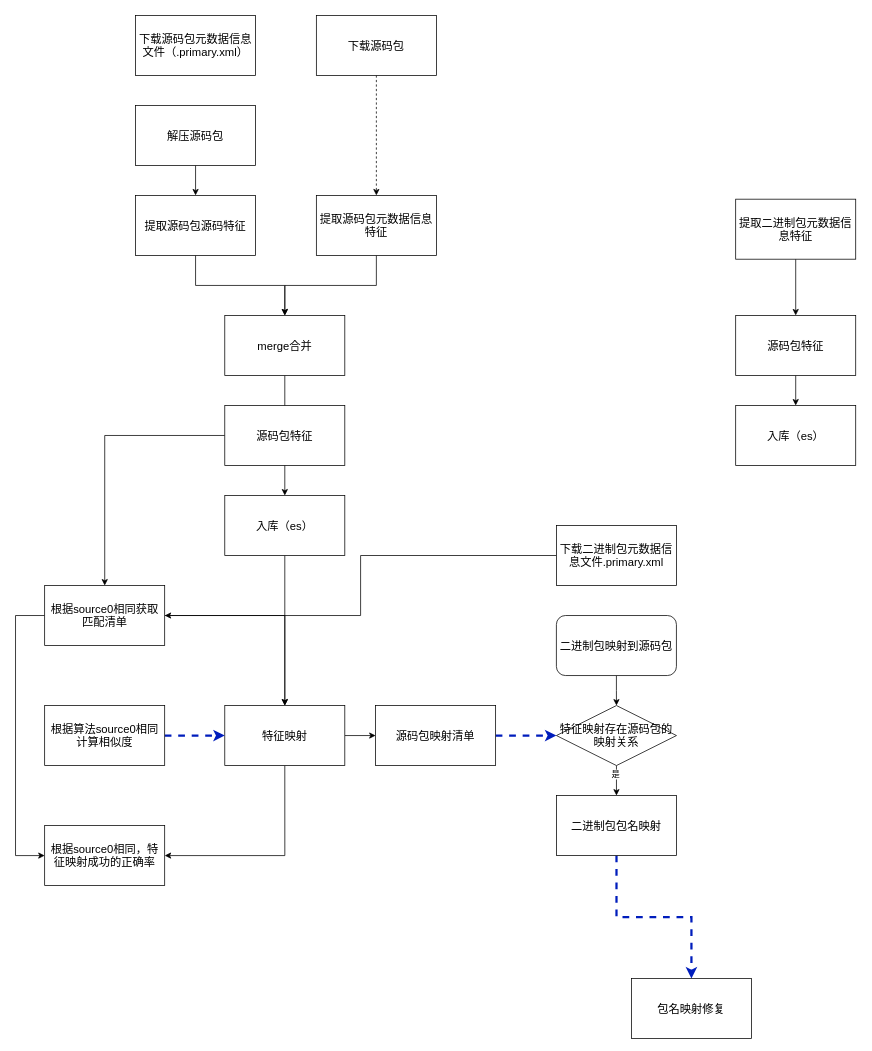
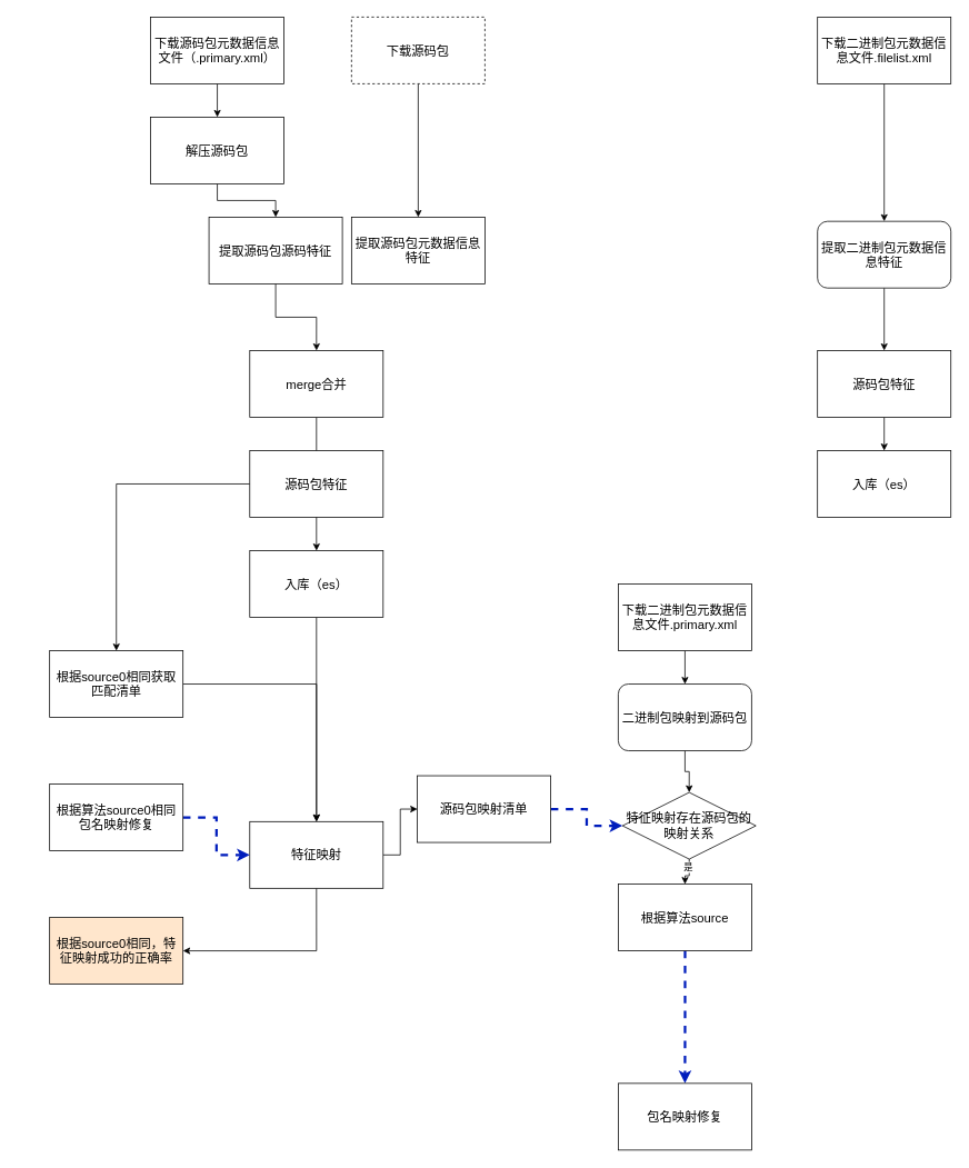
- <mxCell id="7" value="下载源码包" style="rounded=0;whiteSpace=wrap;html=1;fontSize=15;" parent="1" vertex="1"><mxGeometry x="421" y="20" width="160" height="80" as="geometry" /></mxCell>
+ <mxCell id="7" value="下载源码包" style="rounded=0;whiteSpace=wrap;html=1;fontSize=15;dashed=1;" parent="1" vertex="1"><mxGeometry x="421" y="20" width="160" height="80" as="geometry" /></mxCell>
+ <mxCell id="34" value="下载二进制包元数据信息文件.filelist.xml" style="rounded=0;whiteSpace=wrap;html=1;fontSize=15;" parent="1" vertex="1"><mxGeometry x="980" y="20" width="160" height="80" as="geometry" /></mxCell>
+ <mxCell id="2" style="edgeStyle=orthogonalEdgeStyle;rounded=0;orthogonalLoop=1;jettySize=auto;html=1;entryX=0.5;entryY=0;entryDx=0;entryDy=0;" parent="1" source="3" target="5" edge="1"><mxGeometry relative="1" as="geometry" /></mxCell>
- <mxCell id="6" style="edgeStyle=orthogonalEdgeStyle;rounded=0;orthogonalLoop=1;jettySize=auto;html=1;dashed=1;" parent="1" source="7" target="13" edge="1"><mxGeometry relative="1" as="geometry" /></mxCell>
+ <mxCell id="6" style="edgeStyle=orthogonalEdgeStyle;rounded=0;orthogonalLoop=1;jettySize=auto;html=1;" parent="1" source="7" target="13" edge="1"><mxGeometry relative="1" as="geometry" /></mxCell>
+ <mxCell id="33" style="edgeStyle=orthogonalEdgeStyle;rounded=0;orthogonalLoop=1;jettySize=auto;html=1;entryX=0.5;entryY=0;entryDx=0;entryDy=0;" parent="1" source="34" target="32" edge="1"><mxGeometry relative="1" as="geometry" /></mxCell>
- <mxCell id="11" value="提取源码包源码特征" style="rounded=0;whiteSpace=wrap;html=1;fontSize=15;" parent="1" vertex="1"><mxGeometry x="180" y="260" width="160" height="80" as="geometry" /></mxCell>
+ <mxCell id="11" value="提取源码包源码特征" style="rounded=0;whiteSpace=wrap;html=1;fontSize=15;" parent="1" vertex="1"><mxGeometry x="250" y="260" width="160" height="80" as="geometry" /></mxCell>
- <mxCell id="32" value="提取二进制包元数据信息特征" style="rounded=0;whiteSpace=wrap;html=1;fontSize=15;" parent="1" vertex="1"><mxGeometry x="980" y="265" width="160" height="80" as="geometry" /></mxCell>
+ <mxCell id="32" value="提取二进制包元数据信息特征" style="whiteSpace=wrap;html=1;fontSize=15;rounded=1;" parent="1" vertex="1"><mxGeometry x="980" y="265" width="160" height="80" as="geometry" /></mxCell>
- <mxCell id="12" style="edgeStyle=orthogonalEdgeStyle;rounded=0;orthogonalLoop=1;jettySize=auto;html=1;" parent="1" source="13" target="16" edge="1"><mxGeometry relative="1" as="geometry" /></mxCell>
- <mxCell id="8" style="edgeStyle=orthogonalEdgeStyle;rounded=0;orthogonalLoop=1;jettySize=auto;html=1;" parent="1" source="9" target="25" edge="1"><mxGeometry relative="1" as="geometry" /></mxCell>
+ <mxCell id="8" style="edgeStyle=orthogonalEdgeStyle;rounded=0;orthogonalLoop=1;jettySize=auto;html=1;" parent="1" source="9" target="36" edge="1"><mxGeometry relative="1" as="geometry" /></mxCell>
- <mxCell id="24" style="edgeStyle=orthogonalEdgeStyle;rounded=0;orthogonalLoop=1;jettySize=auto;html=1;entryX=0;entryY=0.5;entryDx=0;entryDy=0;exitX=0;exitY=0.5;exitDx=0;exitDy=0;" parent="1" source="25" target="28" edge="1"><mxGeometry relative="1" as="geometry"><Array as="points"><mxPoint x="20" y="820" /><mxPoint x="20" y="1140" /></Array></mxGeometry></mxCell>
- <mxCell id="27" value="根据算法source0相同&lt;div&gt;计算相似度&lt;/div&gt;" style="rounded=0;whiteSpace=wrap;html=1;fontSize=15;" parent="1" vertex="1"><mxGeometry x="58.85" y="940" width="160" height="80" as="geometry" /></mxCell>
+ <mxCell id="27" value="根据算法source0相同&lt;div&gt;包名映射修复&lt;/div&gt;" style="rounded=0;whiteSpace=wrap;html=1;fontSize=15;" parent="1" vertex="1"><mxGeometry x="58.85" y="940" width="160" height="80" as="geometry" /></mxCell>
- <mxCell id="22" value="特征映射" style="rounded=0;whiteSpace=wrap;html=1;fontSize=15;" parent="1" vertex="1"><mxGeometry x="298.95" y="940" width="160" height="80" as="geometry" /></mxCell>
+ <mxCell id="22" value="特征映射" style="rounded=0;whiteSpace=wrap;html=1;fontSize=15;" parent="1" vertex="1"><mxGeometry x="298.95" y="985" width="160" height="80" as="geometry" /></mxCell>
- <mxCell id="44" value="源码包映射清单" style="rounded=0;whiteSpace=wrap;html=1;fontSize=15;" parent="1" vertex="1"><mxGeometry x="500" y="940" width="160" height="80" as="geometry" /></mxCell>
+ <mxCell id="44" value="源码包映射清单" style="rounded=0;whiteSpace=wrap;html=1;fontSize=15;" parent="1" vertex="1"><mxGeometry x="500" y="930" width="160" height="80" as="geometry" /></mxCell>
- <mxCell id="39" value="特征映射存在源码包的映射关系" style="rhombus;whiteSpace=wrap;html=1;fontSize=15;" parent="1" vertex="1"><mxGeometry x="741.05" y="940" width="160" height="80" as="geometry" /></mxCell>
+ <mxCell id="39" value="特征映射存在源码包的映射关系" style="rhombus;whiteSpace=wrap;html=1;fontSize=15;" parent="1" vertex="1"><mxGeometry x="746.05" y="950" width="160" height="80" as="geometry" /></mxCell>
- <mxCell id="30" value="二进制包包名映射" style="rounded=0;whiteSpace=wrap;html=1;fontSize=15;" parent="1" vertex="1"><mxGeometry x="741.05" y="1060" width="160" height="80" as="geometry" /></mxCell>
+ <mxCell id="30" value="根据算法source" style="rounded=0;whiteSpace=wrap;html=1;fontSize=15;" parent="1" vertex="1"><mxGeometry x="741.05" y="1060" width="160" height="80" as="geometry" /></mxCell>
- <mxCell id="28" value="根据source0相同，特征映射成功的正确率" style="rounded=0;whiteSpace=wrap;html=1;fontSize=15;" parent="1" vertex="1"><mxGeometry x="58.85" y="1100" width="160" height="80" as="geometry" /></mxCell>
+ <mxCell id="28" value="根据source0相同，特征映射成功的正确率" style="rounded=0;whiteSpace=wrap;html=1;fontSize=15;fillColor=#ffe6cc;" parent="1" vertex="1"><mxGeometry x="58.85" y="1100" width="160" height="80" as="geometry" /></mxCell>
- <mxCell id="45" value="包名映射修复" style="rounded=0;whiteSpace=wrap;html=1;fontSize=15;" vertex="1" parent="1"><mxGeometry x="841" y="1304" width="160" height="80" as="geometry" /></mxCell>
+ <mxCell id="45" value="包名映射修复" style="rounded=0;whiteSpace=wrap;html=1;fontSize=15;" vertex="1" parent="1"><mxGeometry x="741" y="1299" width="160" height="80" as="geometry" /></mxCell>
